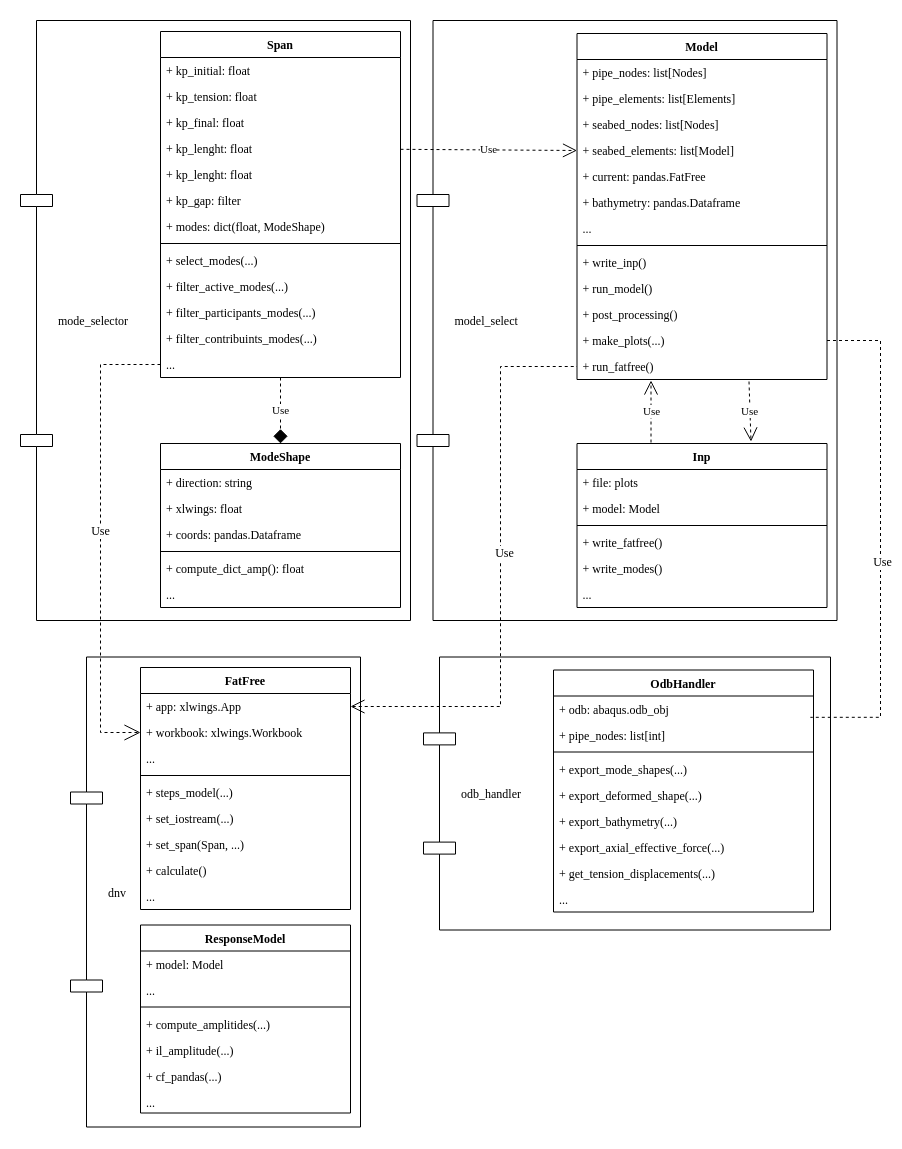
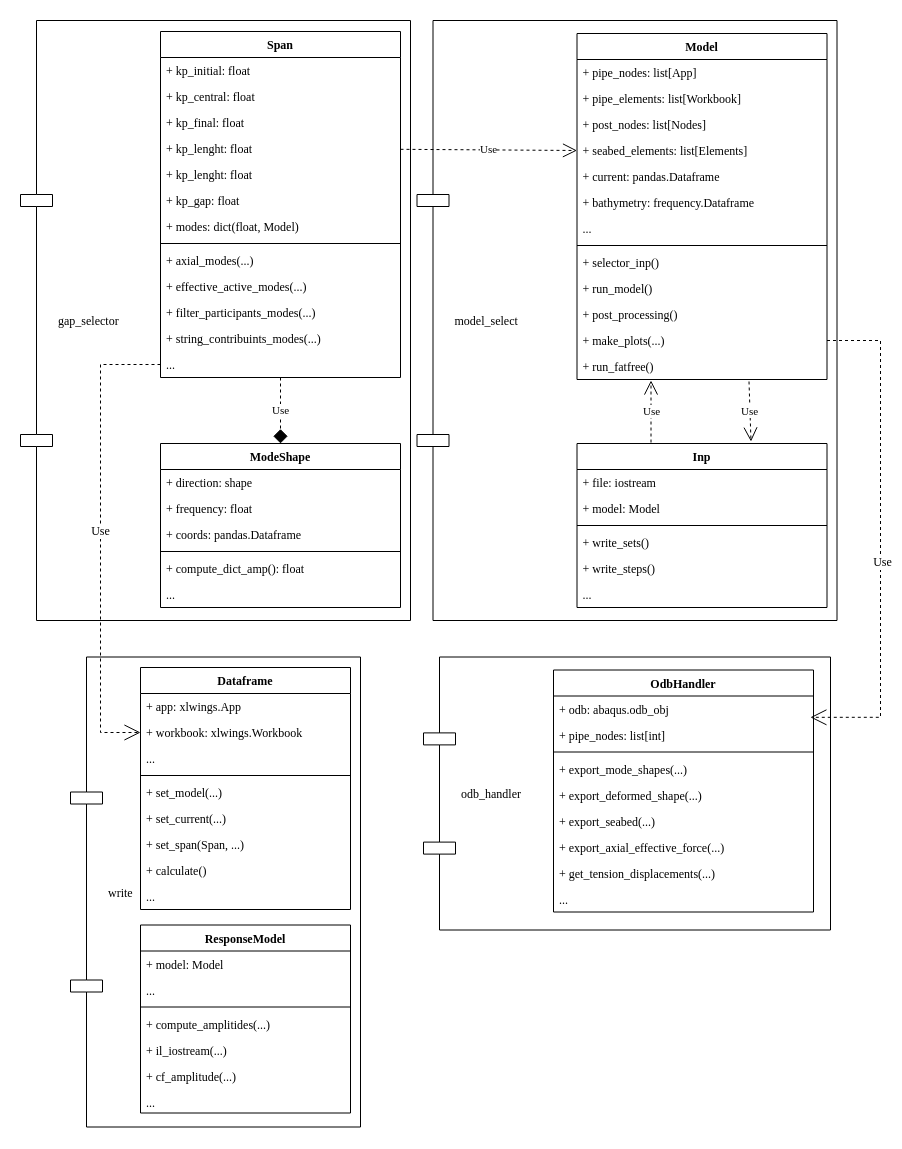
- <mxCell id="5" value="+ pipe_nodes: list[Nodes]" style="text;strokeColor=none;fillColor=none;align=left;verticalAlign=top;spacingLeft=4;spacingRight=4;overflow=hidden;rotatable=0;points=[[0,0.5],[1,0.5]];portConstraint=eastwest;fontFamily=Fira Code;" parent="4" vertex="1"><mxGeometry y="26" width="250" height="26" as="geometry" /></mxCell>
+ <mxCell id="5" value="+ pipe_nodes: list[App]" style="text;strokeColor=none;fillColor=none;align=left;verticalAlign=top;spacingLeft=4;spacingRight=4;overflow=hidden;rotatable=0;points=[[0,0.5],[1,0.5]];portConstraint=eastwest;fontFamily=Fira Code;" parent="4" vertex="1"><mxGeometry y="26" width="250" height="26" as="geometry" /></mxCell>
- <mxCell id="31" value="+ kp_tension: float" style="text;strokeColor=none;fillColor=none;align=left;verticalAlign=top;spacingLeft=4;spacingRight=4;overflow=hidden;rotatable=0;points=[[0,0.5],[1,0.5]];portConstraint=eastwest;fontFamily=Fira Code;" parent="29" vertex="1"><mxGeometry y="52" width="240" height="26" as="geometry" /></mxCell>
+ <mxCell id="31" value="+ kp_central: float" style="text;strokeColor=none;fillColor=none;align=left;verticalAlign=top;spacingLeft=4;spacingRight=4;overflow=hidden;rotatable=0;points=[[0,0.5],[1,0.5]];portConstraint=eastwest;fontFamily=Fira Code;" parent="29" vertex="1"><mxGeometry y="52" width="240" height="26" as="geometry" /></mxCell>
- <mxCell id="6" value="+ pipe_elements: list[Elements]" style="text;strokeColor=none;fillColor=none;align=left;verticalAlign=top;spacingLeft=4;spacingRight=4;overflow=hidden;rotatable=0;points=[[0,0.5],[1,0.5]];portConstraint=eastwest;fontFamily=Fira Code;" parent="4" vertex="1"><mxGeometry y="52" width="250" height="26" as="geometry" /></mxCell>
+ <mxCell id="6" value="+ pipe_elements: list[Workbook]" style="text;strokeColor=none;fillColor=none;align=left;verticalAlign=top;spacingLeft=4;spacingRight=4;overflow=hidden;rotatable=0;points=[[0,0.5],[1,0.5]];portConstraint=eastwest;fontFamily=Fira Code;" parent="4" vertex="1"><mxGeometry y="52" width="250" height="26" as="geometry" /></mxCell>
- <mxCell id="7" value="+ seabed_nodes: list[Nodes]" style="text;strokeColor=none;fillColor=none;align=left;verticalAlign=top;spacingLeft=4;spacingRight=4;overflow=hidden;rotatable=0;points=[[0,0.5],[1,0.5]];portConstraint=eastwest;fontFamily=Fira Code;" parent="4" vertex="1"><mxGeometry y="78" width="250" height="26" as="geometry" /></mxCell>
+ <mxCell id="7" value="+ post_nodes: list[Nodes]" style="text;strokeColor=none;fillColor=none;align=left;verticalAlign=top;spacingLeft=4;spacingRight=4;overflow=hidden;rotatable=0;points=[[0,0.5],[1,0.5]];portConstraint=eastwest;fontFamily=Fira Code;" parent="4" vertex="1"><mxGeometry y="78" width="250" height="26" as="geometry" /></mxCell>
- <mxCell id="8" value="+ seabed_elements: list[Model]" style="text;strokeColor=none;fillColor=none;align=left;verticalAlign=top;spacingLeft=4;spacingRight=4;overflow=hidden;rotatable=0;points=[[0,0.5],[1,0.5]];portConstraint=eastwest;fontFamily=Fira Code;" parent="4" vertex="1"><mxGeometry y="104" width="250" height="26" as="geometry" /></mxCell>
+ <mxCell id="8" value="+ seabed_elements: list[Elements]" style="text;strokeColor=none;fillColor=none;align=left;verticalAlign=top;spacingLeft=4;spacingRight=4;overflow=hidden;rotatable=0;points=[[0,0.5],[1,0.5]];portConstraint=eastwest;fontFamily=Fira Code;" parent="4" vertex="1"><mxGeometry y="104" width="250" height="26" as="geometry" /></mxCell>
- <mxCell id="9" value="+ current: pandas.FatFree" style="text;strokeColor=none;fillColor=none;align=left;verticalAlign=top;spacingLeft=4;spacingRight=4;overflow=hidden;rotatable=0;points=[[0,0.5],[1,0.5]];portConstraint=eastwest;fontFamily=Fira Code;" parent="4" vertex="1"><mxGeometry y="130" width="250" height="26" as="geometry" /></mxCell>
+ <mxCell id="9" value="+ current: pandas.Dataframe" style="text;strokeColor=none;fillColor=none;align=left;verticalAlign=top;spacingLeft=4;spacingRight=4;overflow=hidden;rotatable=0;points=[[0,0.5],[1,0.5]];portConstraint=eastwest;fontFamily=Fira Code;" parent="4" vertex="1"><mxGeometry y="130" width="250" height="26" as="geometry" /></mxCell>
- <mxCell id="35" value="+ kp_gap: filter" style="text;strokeColor=none;fillColor=none;align=left;verticalAlign=top;spacingLeft=4;spacingRight=4;overflow=hidden;rotatable=0;points=[[0,0.5],[1,0.5]];portConstraint=eastwest;fontFamily=Fira Code;" parent="29" vertex="1"><mxGeometry y="156" width="240" height="26" as="geometry" /></mxCell>
+ <mxCell id="35" value="+ kp_gap: float" style="text;strokeColor=none;fillColor=none;align=left;verticalAlign=top;spacingLeft=4;spacingRight=4;overflow=hidden;rotatable=0;points=[[0,0.5],[1,0.5]];portConstraint=eastwest;fontFamily=Fira Code;" parent="29" vertex="1"><mxGeometry y="156" width="240" height="26" as="geometry" /></mxCell>
- <mxCell id="10" value="+ bathymetry: pandas.Dataframe" style="text;strokeColor=none;fillColor=none;align=left;verticalAlign=top;spacingLeft=4;spacingRight=4;overflow=hidden;rotatable=0;points=[[0,0.5],[1,0.5]];portConstraint=eastwest;fontFamily=Fira Code;" parent="4" vertex="1"><mxGeometry y="156" width="250" height="26" as="geometry" /></mxCell>
+ <mxCell id="10" value="+ bathymetry: frequency.Dataframe" style="text;strokeColor=none;fillColor=none;align=left;verticalAlign=top;spacingLeft=4;spacingRight=4;overflow=hidden;rotatable=0;points=[[0,0.5],[1,0.5]];portConstraint=eastwest;fontFamily=Fira Code;" parent="4" vertex="1"><mxGeometry y="156" width="250" height="26" as="geometry" /></mxCell>
- <mxCell id="36" value="+ modes: dict(float, ModeShape)" style="text;strokeColor=none;fillColor=none;align=left;verticalAlign=top;spacingLeft=4;spacingRight=4;overflow=hidden;rotatable=0;points=[[0,0.5],[1,0.5]];portConstraint=eastwest;fontFamily=Fira Code;" parent="29" vertex="1"><mxGeometry y="182" width="240" height="26" as="geometry" /></mxCell>
+ <mxCell id="36" value="+ modes: dict(float, Model)" style="text;strokeColor=none;fillColor=none;align=left;verticalAlign=top;spacingLeft=4;spacingRight=4;overflow=hidden;rotatable=0;points=[[0,0.5],[1,0.5]];portConstraint=eastwest;fontFamily=Fira Code;" parent="29" vertex="1"><mxGeometry y="182" width="240" height="26" as="geometry" /></mxCell>
- <mxCell id="38" value="+ select_modes(...)" style="text;strokeColor=none;fillColor=none;align=left;verticalAlign=top;spacingLeft=4;spacingRight=4;overflow=hidden;rotatable=0;points=[[0,0.5],[1,0.5]];portConstraint=eastwest;fontFamily=Fira Code;" parent="29" vertex="1"><mxGeometry y="216" width="240" height="26" as="geometry" /></mxCell>
+ <mxCell id="38" value="+ axial_modes(...)" style="text;strokeColor=none;fillColor=none;align=left;verticalAlign=top;spacingLeft=4;spacingRight=4;overflow=hidden;rotatable=0;points=[[0,0.5],[1,0.5]];portConstraint=eastwest;fontFamily=Fira Code;" parent="29" vertex="1"><mxGeometry y="216" width="240" height="26" as="geometry" /></mxCell>
- <mxCell id="13" value="+ write_inp()" style="text;strokeColor=none;fillColor=none;align=left;verticalAlign=top;spacingLeft=4;spacingRight=4;overflow=hidden;rotatable=0;points=[[0,0.5],[1,0.5]];portConstraint=eastwest;fontFamily=Fira Code;" parent="4" vertex="1"><mxGeometry y="216" width="250" height="26" as="geometry" /></mxCell>
+ <mxCell id="13" value="+ selector_inp()" style="text;strokeColor=none;fillColor=none;align=left;verticalAlign=top;spacingLeft=4;spacingRight=4;overflow=hidden;rotatable=0;points=[[0,0.5],[1,0.5]];portConstraint=eastwest;fontFamily=Fira Code;" parent="4" vertex="1"><mxGeometry y="216" width="250" height="26" as="geometry" /></mxCell>
- <mxCell id="39" value="+ filter_active_modes(...)" style="text;strokeColor=none;fillColor=none;align=left;verticalAlign=top;spacingLeft=4;spacingRight=4;overflow=hidden;rotatable=0;points=[[0,0.5],[1,0.5]];portConstraint=eastwest;fontFamily=Fira Code;" parent="29" vertex="1"><mxGeometry y="242" width="240" height="26" as="geometry" /></mxCell>
+ <mxCell id="39" value="+ effective_active_modes(...)" style="text;strokeColor=none;fillColor=none;align=left;verticalAlign=top;spacingLeft=4;spacingRight=4;overflow=hidden;rotatable=0;points=[[0,0.5],[1,0.5]];portConstraint=eastwest;fontFamily=Fira Code;" parent="29" vertex="1"><mxGeometry y="242" width="240" height="26" as="geometry" /></mxCell>
- <mxCell id="28" value="mode_selector" style="shape=component;align=left;spacingLeft=36;fontFamily=Fira Code;" parent="27" vertex="1"><mxGeometry width="390" height="600" as="geometry" /></mxCell>
+ <mxCell id="28" value="gap_selector" style="shape=component;align=left;spacingLeft=36;fontFamily=Fira Code;" parent="27" vertex="1"><mxGeometry width="390" height="600" as="geometry" /></mxCell>
- <mxCell id="41" value="+ filter_contribuints_modes(...)" style="text;strokeColor=none;fillColor=none;align=left;verticalAlign=top;spacingLeft=4;spacingRight=4;overflow=hidden;rotatable=0;points=[[0,0.5],[1,0.5]];portConstraint=eastwest;fontFamily=Fira Code;" parent="29" vertex="1"><mxGeometry y="294" width="240" height="26" as="geometry" /></mxCell>
+ <mxCell id="41" value="+ string_contribuints_modes(...)" style="text;strokeColor=none;fillColor=none;align=left;verticalAlign=top;spacingLeft=4;spacingRight=4;overflow=hidden;rotatable=0;points=[[0,0.5],[1,0.5]];portConstraint=eastwest;fontFamily=Fira Code;" parent="29" vertex="1"><mxGeometry y="294" width="240" height="26" as="geometry" /></mxCell>
- <mxCell id="44" value="+ direction: string" style="text;strokeColor=none;fillColor=none;align=left;verticalAlign=top;spacingLeft=4;spacingRight=4;overflow=hidden;rotatable=0;points=[[0,0.5],[1,0.5]];portConstraint=eastwest;fontFamily=Fira Code;" parent="43" vertex="1"><mxGeometry y="26" width="240" height="26" as="geometry" /></mxCell>
+ <mxCell id="44" value="+ direction: shape" style="text;strokeColor=none;fillColor=none;align=left;verticalAlign=top;spacingLeft=4;spacingRight=4;overflow=hidden;rotatable=0;points=[[0,0.5],[1,0.5]];portConstraint=eastwest;fontFamily=Fira Code;" parent="43" vertex="1"><mxGeometry y="26" width="240" height="26" as="geometry" /></mxCell>
- <mxCell id="19" value="+ file: plots" style="text;strokeColor=none;fillColor=none;align=left;verticalAlign=top;spacingLeft=4;spacingRight=4;overflow=hidden;rotatable=0;points=[[0,0.5],[1,0.5]];portConstraint=eastwest;fontFamily=Fira Code;" parent="18" vertex="1"><mxGeometry y="26" width="250" height="26" as="geometry" /></mxCell>
+ <mxCell id="19" value="+ file: iostream" style="text;strokeColor=none;fillColor=none;align=left;verticalAlign=top;spacingLeft=4;spacingRight=4;overflow=hidden;rotatable=0;points=[[0,0.5],[1,0.5]];portConstraint=eastwest;fontFamily=Fira Code;" parent="18" vertex="1"><mxGeometry y="26" width="250" height="26" as="geometry" /></mxCell>
- <mxCell id="45" value="+ xlwings: float" style="text;strokeColor=none;fillColor=none;align=left;verticalAlign=top;spacingLeft=4;spacingRight=4;overflow=hidden;rotatable=0;points=[[0,0.5],[1,0.5]];portConstraint=eastwest;fontFamily=Fira Code;" parent="43" vertex="1"><mxGeometry y="52" width="240" height="26" as="geometry" /></mxCell>
+ <mxCell id="45" value="+ frequency: float" style="text;strokeColor=none;fillColor=none;align=left;verticalAlign=top;spacingLeft=4;spacingRight=4;overflow=hidden;rotatable=0;points=[[0,0.5],[1,0.5]];portConstraint=eastwest;fontFamily=Fira Code;" parent="43" vertex="1"><mxGeometry y="52" width="240" height="26" as="geometry" /></mxCell>
- <mxCell id="22" value="+ write_fatfree() " style="text;strokeColor=none;fillColor=none;align=left;verticalAlign=top;spacingLeft=4;spacingRight=4;overflow=hidden;rotatable=0;points=[[0,0.5],[1,0.5]];portConstraint=eastwest;fontFamily=Fira Code;" parent="18" vertex="1"><mxGeometry y="86" width="250" height="26" as="geometry" /></mxCell>
+ <mxCell id="22" value="+ write_sets() " style="text;strokeColor=none;fillColor=none;align=left;verticalAlign=top;spacingLeft=4;spacingRight=4;overflow=hidden;rotatable=0;points=[[0,0.5],[1,0.5]];portConstraint=eastwest;fontFamily=Fira Code;" parent="18" vertex="1"><mxGeometry y="86" width="250" height="26" as="geometry" /></mxCell>
- <mxCell id="23" value="+ write_modes() " style="text;strokeColor=none;fillColor=none;align=left;verticalAlign=top;spacingLeft=4;spacingRight=4;overflow=hidden;rotatable=0;points=[[0,0.5],[1,0.5]];portConstraint=eastwest;fontFamily=Fira Code;" parent="18" vertex="1"><mxGeometry y="112" width="250" height="26" as="geometry" /></mxCell>
+ <mxCell id="23" value="+ write_steps() " style="text;strokeColor=none;fillColor=none;align=left;verticalAlign=top;spacingLeft=4;spacingRight=4;overflow=hidden;rotatable=0;points=[[0,0.5],[1,0.5]];portConstraint=eastwest;fontFamily=Fira Code;" parent="18" vertex="1"><mxGeometry y="112" width="250" height="26" as="geometry" /></mxCell>
- <mxCell id="85" style="rounded=0;orthogonalLoop=1;jettySize=auto;html=1;exitX=1;exitY=0.5;exitDx=0;exitDy=0;entryX=0;entryY=0.5;entryDx=0;entryDy=0;fontFamily=Fira Code;dashed=1;endArrow=none;endFill=0;endSize=14;startArrow=open;startFill=0;strokeWidth=1;startSize=12;edgeStyle=orthogonalEdgeStyle;" edge="1" parent="1" source="54" target="17"><mxGeometry relative="1" as="geometry"><Array as="points"><mxPoint x="500" y="706" /><mxPoint x="500" y="366" /></Array></mxGeometry></mxCell>
- <mxCell id="86" value="Use" style="text;html=1;resizable=0;points=[];align=center;verticalAlign=middle;labelBackgroundColor=#ffffff;fontFamily=Fira Code;" vertex="1" connectable="0" parent="85"><mxGeometry x="0.074" y="-3" relative="1" as="geometry"><mxPoint as="offset" /></mxGeometry></mxCell>
- <mxCell id="53" value="FatFree" style="swimlane;fontStyle=1;align=center;verticalAlign=top;childLayout=stackLayout;horizontal=1;startSize=26;horizontalStack=0;resizeParent=1;resizeParentMax=0;resizeLast=0;collapsible=1;marginBottom=0;fontFamily=Fira Code;" vertex="1" parent="51"><mxGeometry x="70" y="10.5" width="210" height="242" as="geometry" /></mxCell>
+ <mxCell id="53" value="Dataframe" style="swimlane;fontStyle=1;align=center;verticalAlign=top;childLayout=stackLayout;horizontal=1;startSize=26;horizontalStack=0;resizeParent=1;resizeParentMax=0;resizeLast=0;collapsible=1;marginBottom=0;fontFamily=Fira Code;" vertex="1" parent="51"><mxGeometry x="70" y="10.5" width="210" height="242" as="geometry" /></mxCell>
- <mxCell id="87" style="edgeStyle=orthogonalEdgeStyle;rounded=0;orthogonalLoop=1;jettySize=auto;html=1;exitX=1;exitY=0.5;exitDx=0;exitDy=0;entryX=0.988;entryY=-0.18;entryDx=0;entryDy=0;entryPerimeter=0;dashed=1;startArrow=none;startFill=0;startSize=14;endArrow=none;endFill=0;endSize=14;strokeWidth=1;fontFamily=Fira Code;" edge="1" parent="1" source="16" target="77"><mxGeometry relative="1" as="geometry"><Array as="points"><mxPoint x="880" y="340" /><mxPoint x="880" y="717" /></Array></mxGeometry></mxCell>
+ <mxCell id="87" style="edgeStyle=orthogonalEdgeStyle;rounded=0;orthogonalLoop=1;jettySize=auto;html=1;exitX=1;exitY=0.5;exitDx=0;exitDy=0;entryX=0.988;entryY=-0.18;entryDx=0;entryDy=0;entryPerimeter=0;dashed=1;startArrow=none;startFill=0;startSize=14;endArrow=open;endFill=0;endSize=14;strokeWidth=1;fontFamily=Fira Code;" edge="1" parent="1" source="16" target="77"><mxGeometry relative="1" as="geometry"><Array as="points"><mxPoint x="880" y="340" /><mxPoint x="880" y="717" /></Array></mxGeometry></mxCell>
- <mxCell id="58" value="+ steps_model(...)" style="text;strokeColor=none;fillColor=none;align=left;verticalAlign=top;spacingLeft=4;spacingRight=4;overflow=hidden;rotatable=0;points=[[0,0.5],[1,0.5]];portConstraint=eastwest;fontFamily=Fira Code;" vertex="1" parent="53"><mxGeometry y="112" width="210" height="26" as="geometry" /></mxCell>
+ <mxCell id="58" value="+ set_model(...)" style="text;strokeColor=none;fillColor=none;align=left;verticalAlign=top;spacingLeft=4;spacingRight=4;overflow=hidden;rotatable=0;points=[[0,0.5],[1,0.5]];portConstraint=eastwest;fontFamily=Fira Code;" vertex="1" parent="53"><mxGeometry y="112" width="210" height="26" as="geometry" /></mxCell>
- <mxCell id="59" value="+ set_iostream(...)" style="text;strokeColor=none;fillColor=none;align=left;verticalAlign=top;spacingLeft=4;spacingRight=4;overflow=hidden;rotatable=0;points=[[0,0.5],[1,0.5]];portConstraint=eastwest;fontFamily=Fira Code;" vertex="1" parent="53"><mxGeometry y="138" width="210" height="26" as="geometry" /></mxCell>
+ <mxCell id="59" value="+ set_current(...)" style="text;strokeColor=none;fillColor=none;align=left;verticalAlign=top;spacingLeft=4;spacingRight=4;overflow=hidden;rotatable=0;points=[[0,0.5],[1,0.5]];portConstraint=eastwest;fontFamily=Fira Code;" vertex="1" parent="53"><mxGeometry y="138" width="210" height="26" as="geometry" /></mxCell>
- <mxCell id="81" value="+ export_bathymetry(...) " style="text;strokeColor=none;fillColor=none;align=left;verticalAlign=top;spacingLeft=4;spacingRight=4;overflow=hidden;rotatable=0;points=[[0,0.5],[1,0.5]];portConstraint=eastwest;fontFamily=Fira Code;" vertex="1" parent="75"><mxGeometry y="138" width="260" height="26" as="geometry" /></mxCell>
+ <mxCell id="81" value="+ export_seabed(...) " style="text;strokeColor=none;fillColor=none;align=left;verticalAlign=top;spacingLeft=4;spacingRight=4;overflow=hidden;rotatable=0;points=[[0,0.5],[1,0.5]];portConstraint=eastwest;fontFamily=Fira Code;" vertex="1" parent="75"><mxGeometry y="138" width="260" height="26" as="geometry" /></mxCell>
- <mxCell id="52" value="dnv" style="shape=component;align=left;spacingLeft=36;fontFamily=Fira Code;" vertex="1" parent="51"><mxGeometry width="290" height="470" as="geometry" /></mxCell>
+ <mxCell id="52" value="write" style="shape=component;align=left;spacingLeft=36;fontFamily=Fira Code;" vertex="1" parent="51"><mxGeometry width="290" height="470" as="geometry" /></mxCell>
- <mxCell id="68" value="+ il_amplitude(...) " style="text;strokeColor=none;fillColor=none;align=left;verticalAlign=top;spacingLeft=4;spacingRight=4;overflow=hidden;rotatable=0;points=[[0,0.5],[1,0.5]];portConstraint=eastwest;fontFamily=Fira Code;" vertex="1" parent="63"><mxGeometry y="112" width="210" height="26" as="geometry" /></mxCell>
+ <mxCell id="68" value="+ il_iostream(...) " style="text;strokeColor=none;fillColor=none;align=left;verticalAlign=top;spacingLeft=4;spacingRight=4;overflow=hidden;rotatable=0;points=[[0,0.5],[1,0.5]];portConstraint=eastwest;fontFamily=Fira Code;" vertex="1" parent="63"><mxGeometry y="112" width="210" height="26" as="geometry" /></mxCell>
- <mxCell id="69" value="+ cf_pandas(...) " style="text;strokeColor=none;fillColor=none;align=left;verticalAlign=top;spacingLeft=4;spacingRight=4;overflow=hidden;rotatable=0;points=[[0,0.5],[1,0.5]];portConstraint=eastwest;fontFamily=Fira Code;" vertex="1" parent="63"><mxGeometry y="138" width="210" height="26" as="geometry" /></mxCell>
+ <mxCell id="69" value="+ cf_amplitude(...) " style="text;strokeColor=none;fillColor=none;align=left;verticalAlign=top;spacingLeft=4;spacingRight=4;overflow=hidden;rotatable=0;points=[[0,0.5],[1,0.5]];portConstraint=eastwest;fontFamily=Fira Code;" vertex="1" parent="63"><mxGeometry y="138" width="210" height="26" as="geometry" /></mxCell>
